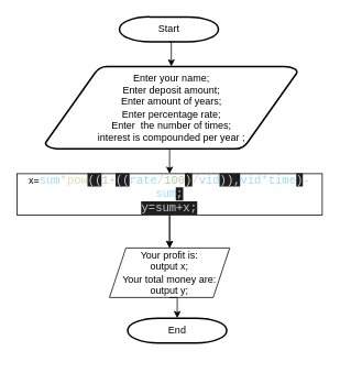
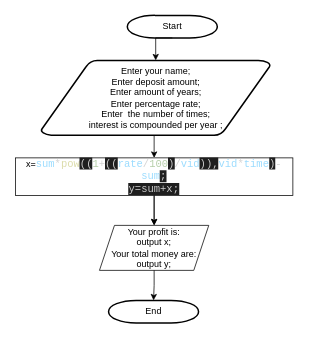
- <mxCell id="2" value="Start" style="shape=mxgraph.flowchart.terminator;strokeWidth=2;gradientColor=none;gradientDirection=north;fontStyle=0;html=1;" parent="1" vertex="1"><mxGeometry x="144.25" y="20" width="120" height="30" as="geometry" /></mxCell>
+ <mxCell id="2" value="Start" style="shape=mxgraph.flowchart.terminator;strokeWidth=2;gradientColor=none;gradientDirection=north;fontStyle=0;html=1;" parent="1" vertex="1"><mxGeometry x="169.25" y="20" width="120" height="30" as="geometry" /></mxCell>
- <mxCell id="5" value="End" style="shape=mxgraph.flowchart.terminator;strokeWidth=2;gradientColor=none;gradientDirection=north;fontStyle=0;html=1;" parent="1" vertex="1"><mxGeometry x="154.25" y="385" width="120" height="30" as="geometry" /></mxCell>
+ <mxCell id="5" value="End" style="shape=mxgraph.flowchart.terminator;strokeWidth=2;gradientColor=none;gradientDirection=north;fontStyle=0;html=1;" parent="1" vertex="1"><mxGeometry x="144.25" y="400" width="120" height="30" as="geometry" /></mxCell>
